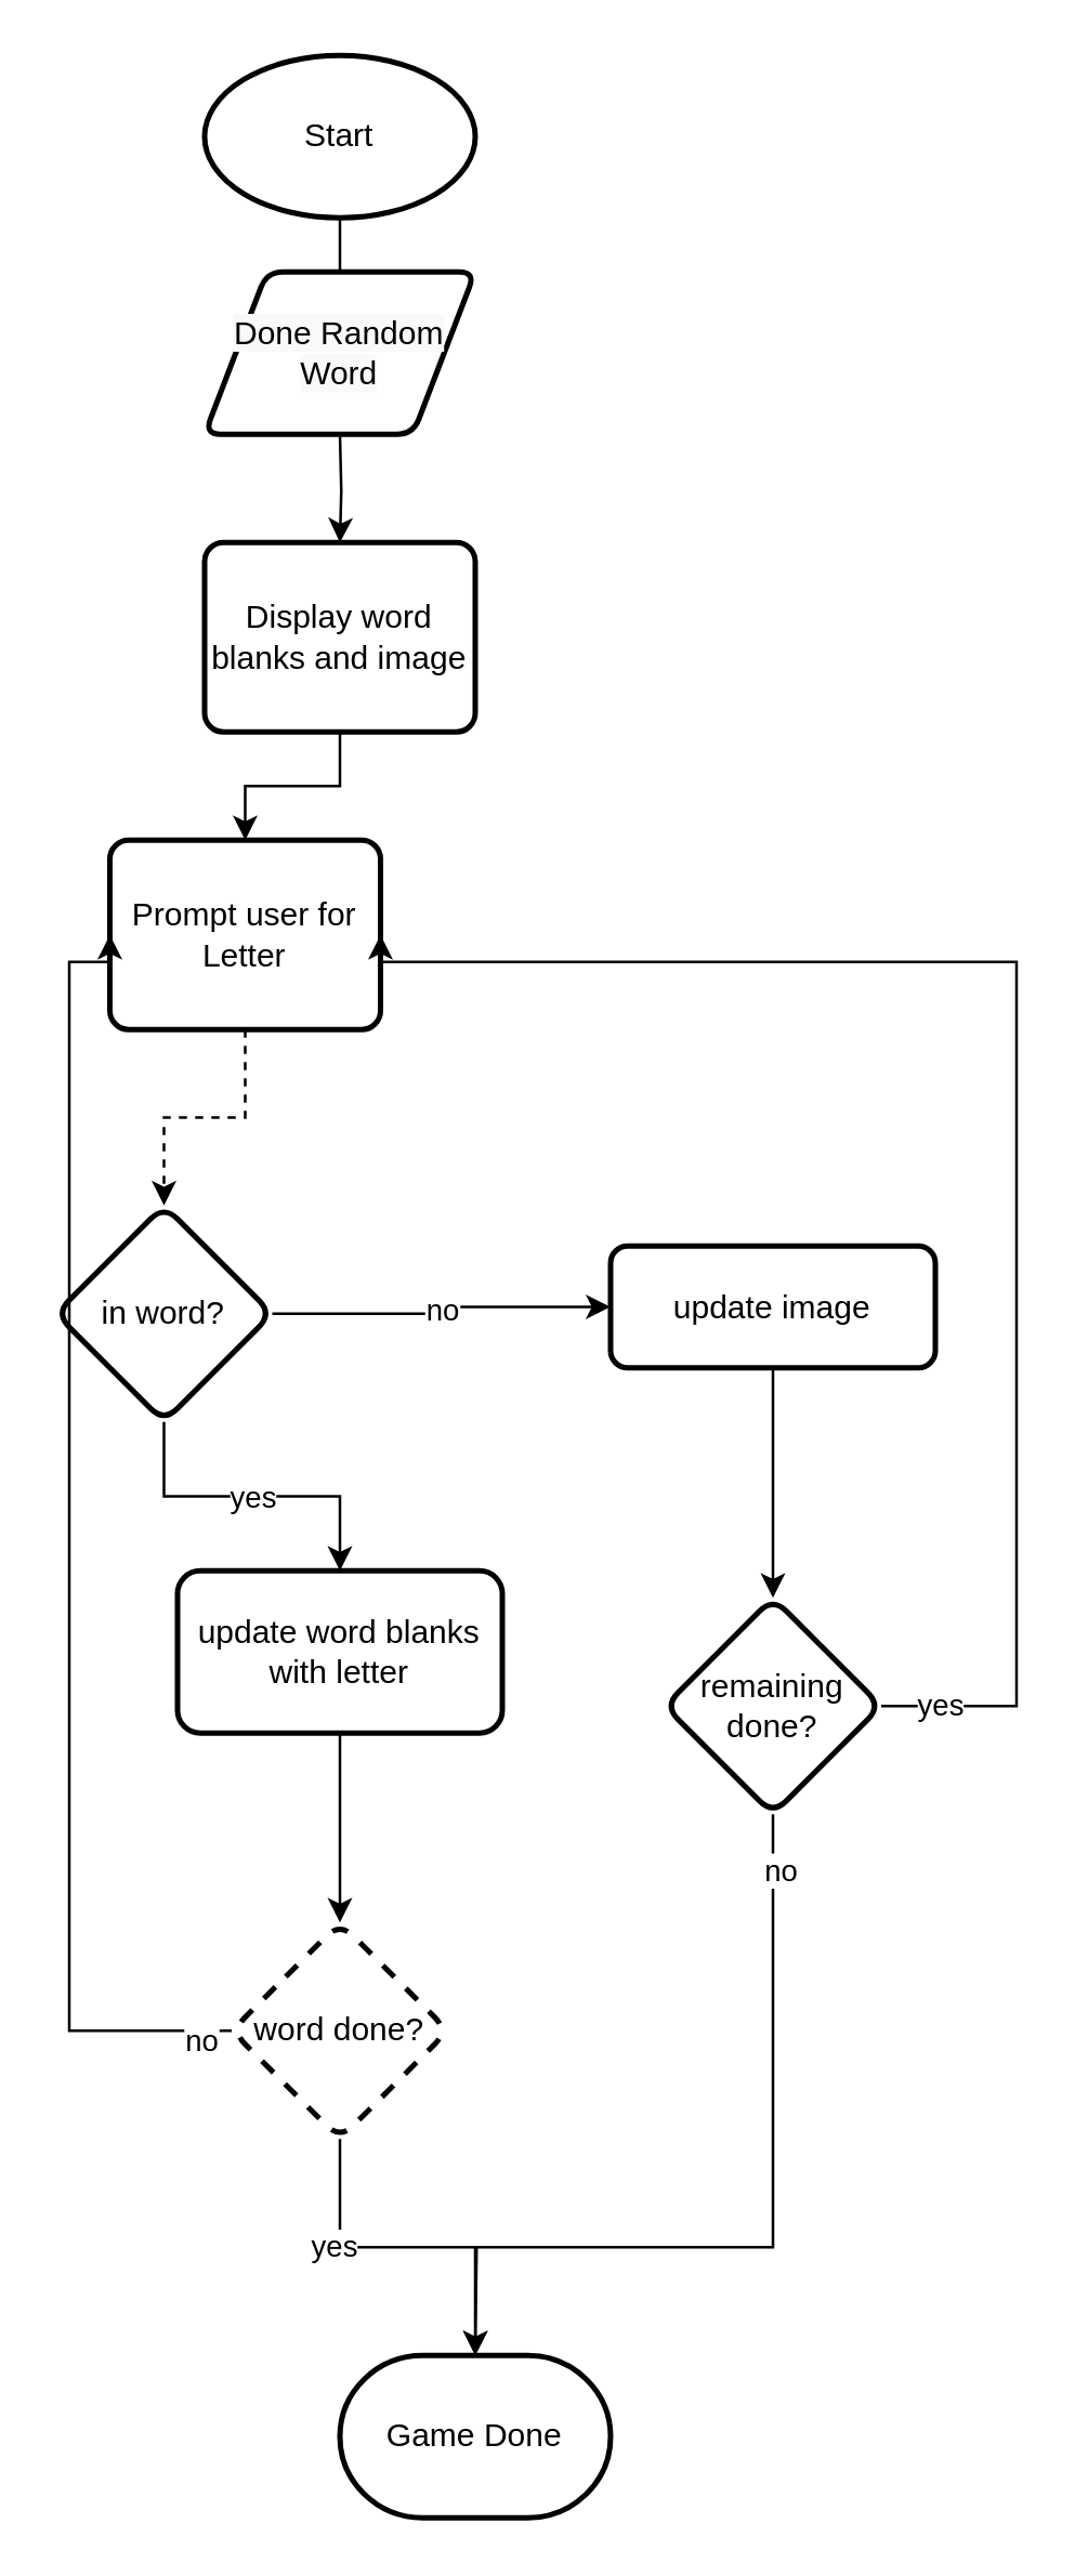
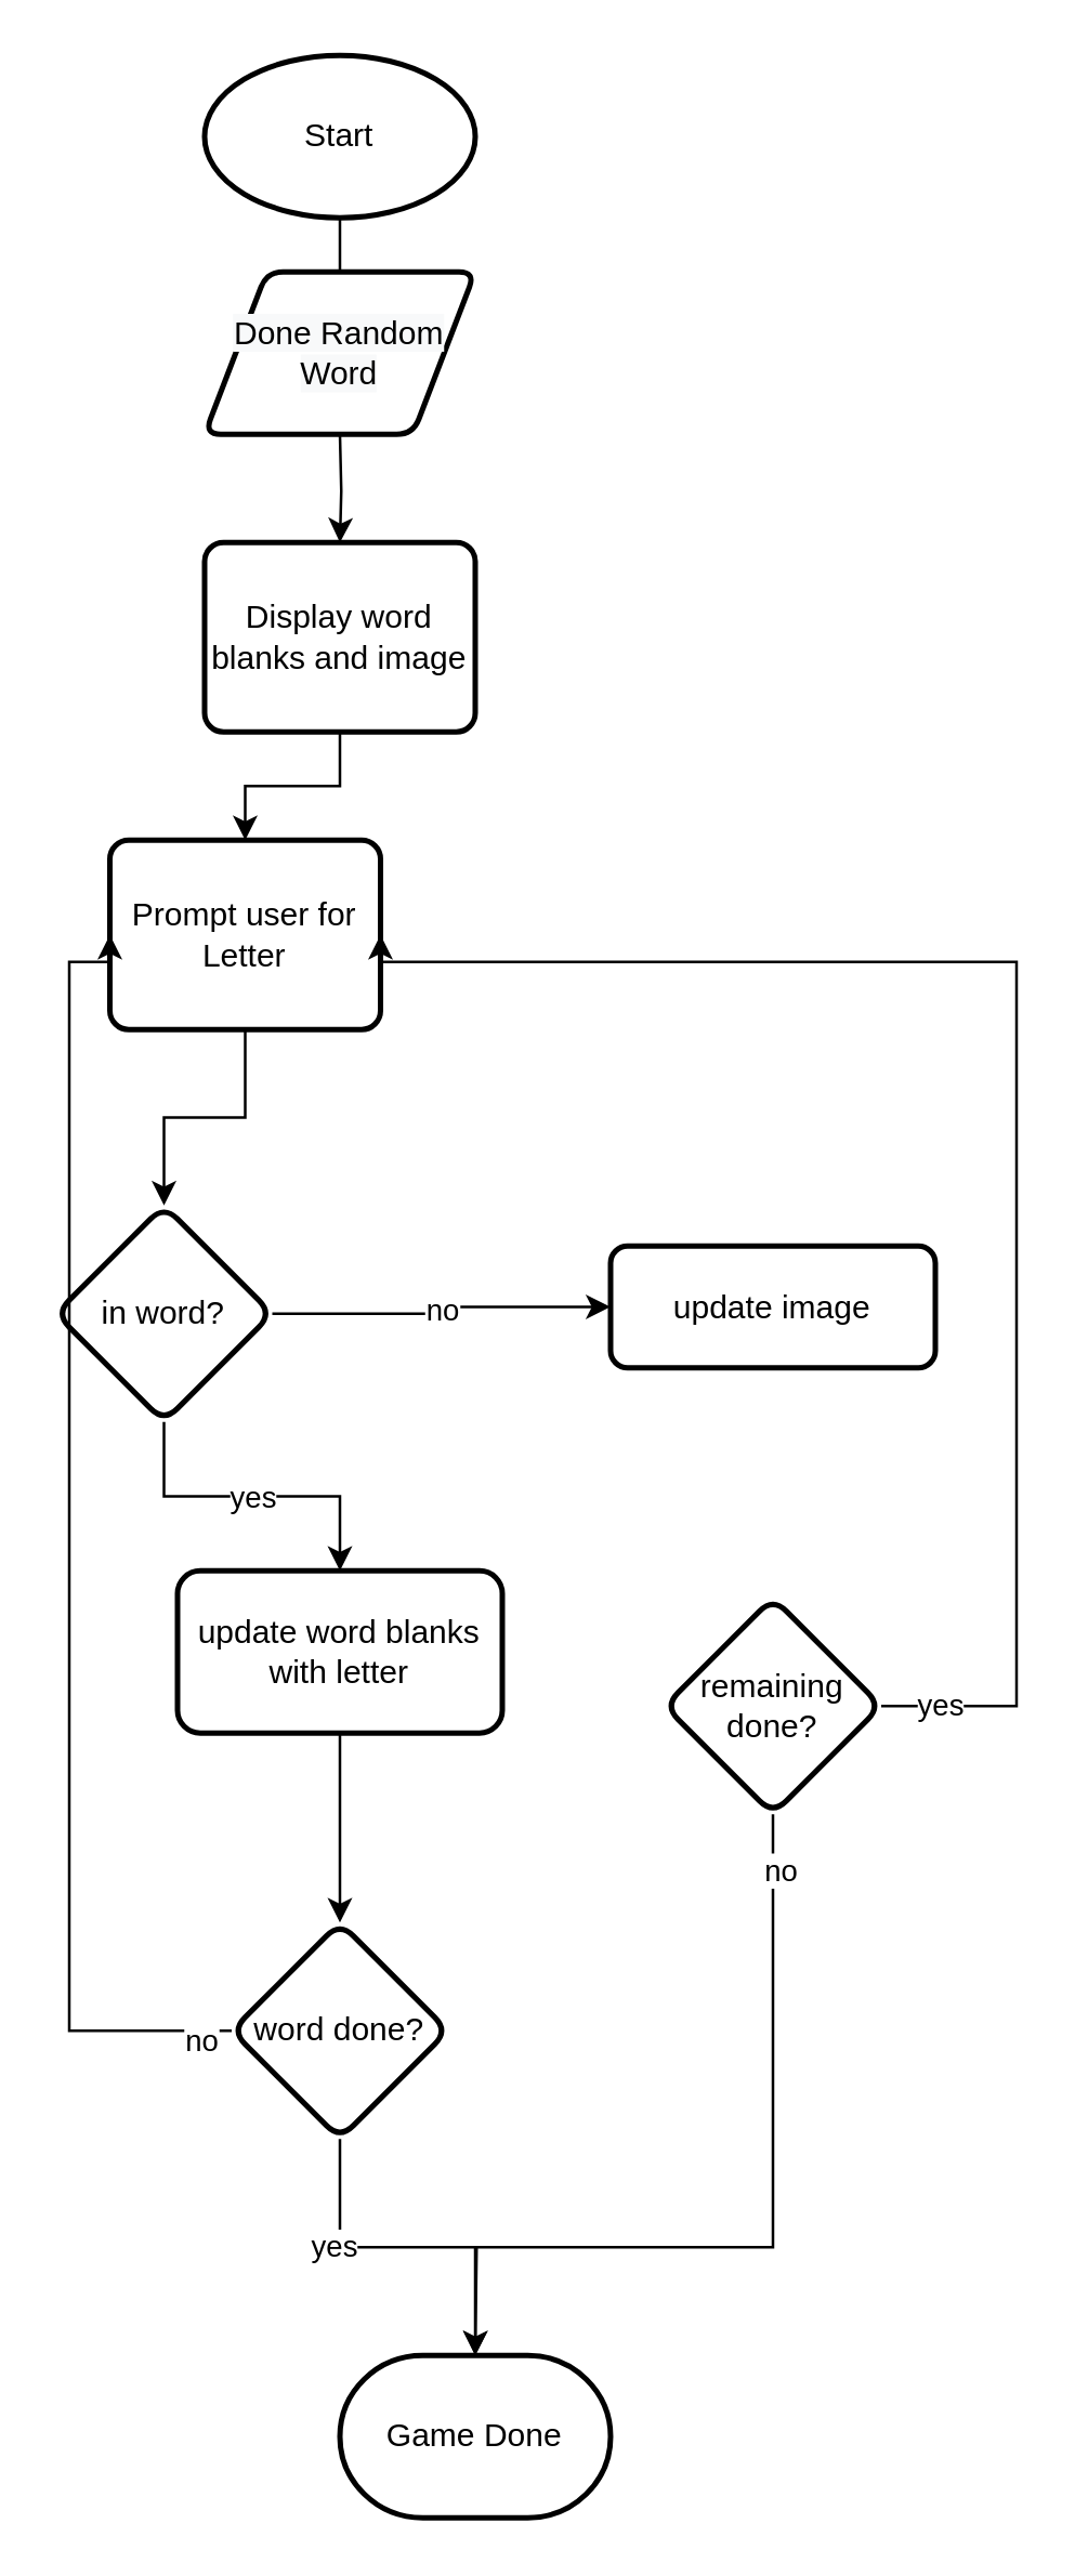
- <mxCell id="8" value="" style="edgeStyle=orthogonalEdgeStyle;rounded=0;orthogonalLoop=1;jettySize=auto;html=1;dashed=1;" edge="1" parent="1" source="9" target="12"><mxGeometry relative="1" as="geometry" /></mxCell>
+ <mxCell id="8" value="" style="edgeStyle=orthogonalEdgeStyle;rounded=0;orthogonalLoop=1;jettySize=auto;html=1;" edge="1" parent="1" source="9" target="12"><mxGeometry relative="1" as="geometry" /></mxCell>
- <mxCell id="15" value="" style="edgeStyle=orthogonalEdgeStyle;rounded=0;orthogonalLoop=1;jettySize=auto;html=1;" edge="1" parent="1" source="16" target="25"><mxGeometry relative="1" as="geometry" /></mxCell>
- <mxCell id="21" value="word done?" style="rhombus;whiteSpace=wrap;html=1;rounded=1;strokeWidth=2;arcSize=14;dashed=1;" vertex="1" parent="1"><mxGeometry x="85" y="710" width="80" height="80" as="geometry" /></mxCell>
+ <mxCell id="21" value="word done?" style="rhombus;whiteSpace=wrap;html=1;rounded=1;strokeWidth=2;arcSize=14;" vertex="1" parent="1"><mxGeometry x="85" y="710" width="80" height="80" as="geometry" /></mxCell>
